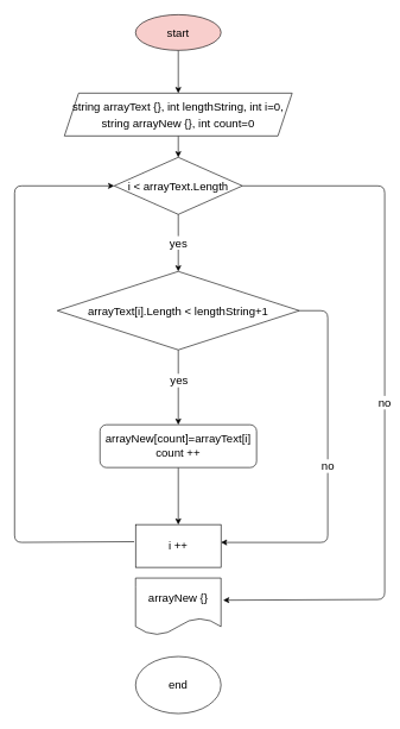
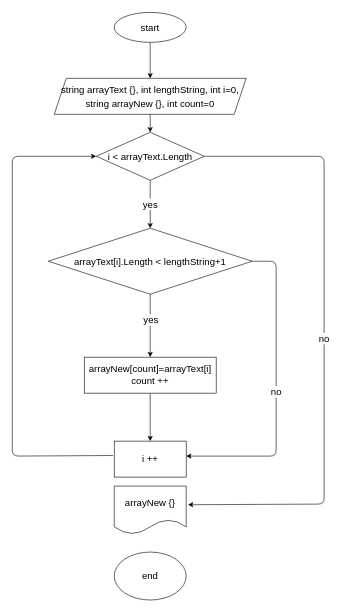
- <mxCell id="3" value="&lt;font style=&quot;font-size: 16px&quot;&gt;start&lt;/font&gt;" style="ellipse;whiteSpace=wrap;html=1;fillColor=#f8cecc;" vertex="1" parent="1"><mxGeometry x="190" y="20" width="120" height="50" as="geometry" /></mxCell>
+ <mxCell id="3" value="&lt;font style=&quot;font-size: 16px&quot;&gt;start&lt;/font&gt;" style="ellipse;whiteSpace=wrap;html=1;" vertex="1" parent="1"><mxGeometry x="190" y="20" width="120" height="50" as="geometry" /></mxCell>
- <mxCell id="14" value="arrayNew[count]=arrayText[i]&lt;br&gt;count ++" style="whiteSpace=wrap;html=1;fontSize=16;rounded=1;" vertex="1" parent="1"><mxGeometry x="140" y="595" width="220" height="60" as="geometry" /></mxCell>
+ <mxCell id="14" value="arrayNew[count]=arrayText[i]&lt;br&gt;count ++" style="whiteSpace=wrap;html=1;fontSize=16;" vertex="1" parent="1"><mxGeometry x="140" y="595" width="220" height="60" as="geometry" /></mxCell>
